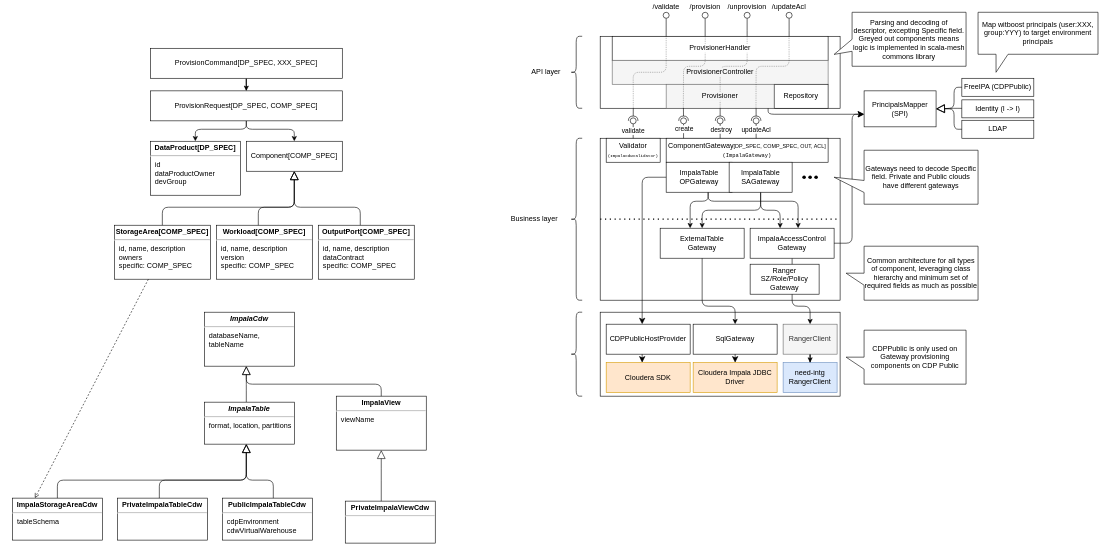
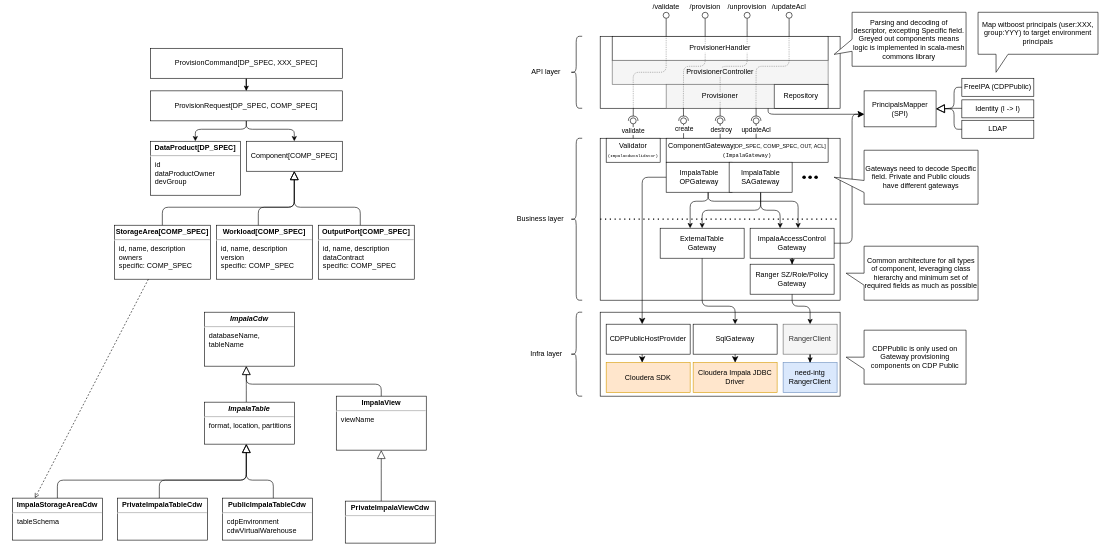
- <mxCell id="43" value="Business layer" style="text;html=1;align=center;verticalAlign=middle;resizable=0;points=[];autosize=1;strokeColor=none;fillColor=none;" parent="1" vertex="1"><mxGeometry x="840" y="350" width="100" height="30" as="geometry" /></mxCell>
+ <mxCell id="43" value="Business layer" style="text;html=1;align=center;verticalAlign=middle;resizable=0;points=[];autosize=1;strokeColor=none;fillColor=none;" parent="1" vertex="1"><mxGeometry x="850" y="350" width="100" height="30" as="geometry" /></mxCell>
- <mxCell id="57" value="Ranger SZ/Role/Policy&lt;br&gt;Gateway" style="rounded=0;whiteSpace=wrap;html=1;" parent="1" vertex="1"><mxGeometry x="1250" y="440" width="115" height="50" as="geometry" /></mxCell>
+ <mxCell id="57" value="Ranger SZ/Role/Policy&lt;br&gt;Gateway" style="rounded=0;whiteSpace=wrap;html=1;" parent="1" vertex="1"><mxGeometry x="1250" y="440" width="140" height="50" as="geometry" /></mxCell>
+ <mxCell id="70" value="Infra layer" style="text;html=1;align=center;verticalAlign=middle;resizable=0;points=[];autosize=1;strokeColor=none;fillColor=none;" parent="1" vertex="1"><mxGeometry x="870" y="574" width="80" height="30" as="geometry" /></mxCell>
